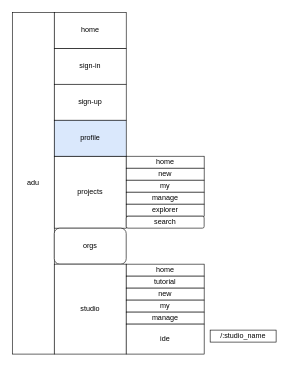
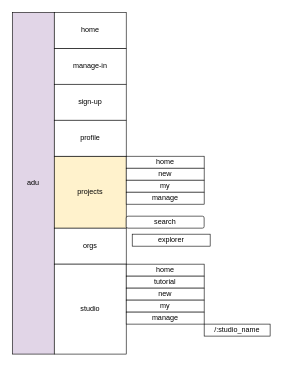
- <mxCell id="3" value="sign-in" style="rounded=0;whiteSpace=wrap;html=1;" parent="1" vertex="1"><mxGeometry x="90" y="80" width="120" height="60" as="geometry" /></mxCell>
+ <mxCell id="3" value="manage-in" style="rounded=0;whiteSpace=wrap;html=1;" parent="1" vertex="1"><mxGeometry x="90" y="80" width="120" height="60" as="geometry" /></mxCell>
- <mxCell id="8" value="profile" style="rounded=0;whiteSpace=wrap;html=1;fillColor=#dae8fc;" parent="1" vertex="1"><mxGeometry x="90" y="200" width="120" height="60" as="geometry" /></mxCell>
+ <mxCell id="8" value="profile" style="rounded=0;whiteSpace=wrap;html=1;" parent="1" vertex="1"><mxGeometry x="90" y="200" width="120" height="60" as="geometry" /></mxCell>
- <mxCell id="2" value="adu" style="rounded=0;whiteSpace=wrap;html=1;" parent="1" vertex="1"><mxGeometry x="20" y="20" width="70" height="570" as="geometry" /></mxCell>
+ <mxCell id="2" value="adu" style="rounded=0;whiteSpace=wrap;html=1;fillColor=#e1d5e7;" parent="1" vertex="1"><mxGeometry x="20" y="20" width="70" height="570" as="geometry" /></mxCell>
- <mxCell id="5" value="projects" style="rounded=0;whiteSpace=wrap;html=1;" parent="1" vertex="1"><mxGeometry x="90" y="260" width="120" height="120" as="geometry" /></mxCell>
+ <mxCell id="5" value="projects" style="rounded=0;whiteSpace=wrap;html=1;fillColor=#fff2cc;" parent="1" vertex="1"><mxGeometry x="90" y="260" width="120" height="120" as="geometry" /></mxCell>
- <mxCell id="14" value="explorer" style="rounded=0;whiteSpace=wrap;html=1;" parent="1" vertex="1"><mxGeometry x="210" y="340" width="130" height="20" as="geometry" /></mxCell>
+ <mxCell id="14" value="explorer" style="rounded=0;whiteSpace=wrap;html=1;" parent="1" vertex="1"><mxGeometry x="220" y="390" width="130" height="20" as="geometry" /></mxCell>
- <mxCell id="6" value="orgs" style="whiteSpace=wrap;html=1;rounded=1;" parent="1" vertex="1"><mxGeometry x="90" y="380" width="120" height="60" as="geometry" /></mxCell>
+ <mxCell id="6" value="orgs" style="rounded=0;whiteSpace=wrap;html=1;" parent="1" vertex="1"><mxGeometry x="90" y="380" width="120" height="60" as="geometry" /></mxCell>
- <mxCell id="22" value="/:studio_name" style="rounded=0;whiteSpace=wrap;html=1;" parent="1" vertex="1"><mxGeometry x="350" y="550" width="110" height="20" as="geometry" /></mxCell>
+ <mxCell id="22" value="/:studio_name" style="rounded=0;whiteSpace=wrap;html=1;" parent="1" vertex="1"><mxGeometry x="340" y="540" width="110" height="20" as="geometry" /></mxCell>
- <mxCell id="21" value="ide" style="rounded=0;whiteSpace=wrap;html=1;" parent="1" vertex="1"><mxGeometry x="210" y="540" width="130" height="50" as="geometry" /></mxCell>
